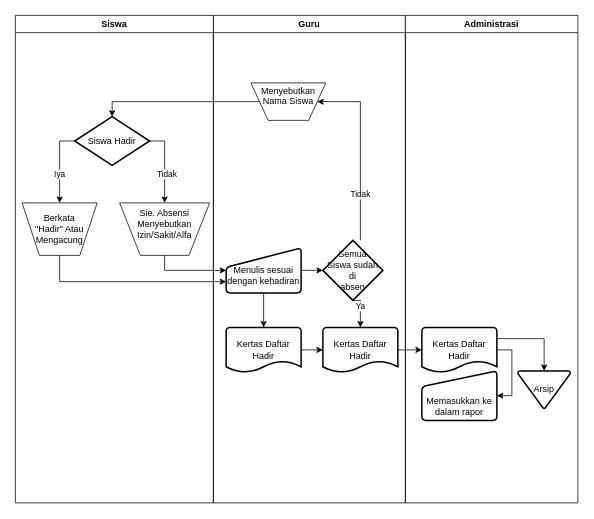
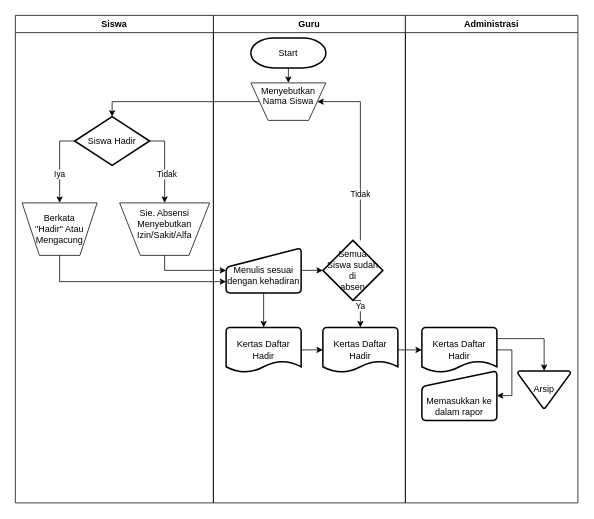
+ <mxCell id="5" value="Start" style="strokeWidth=2;html=1;shape=mxgraph.flowchart.terminator;whiteSpace=wrap;" vertex="1" parent="3"><mxGeometry x="50" y="30" width="100" height="40" as="geometry" /></mxCell>
+ <mxCell id="4" style="edgeStyle=orthogonalEdgeStyle;rounded=0;orthogonalLoop=1;jettySize=auto;html=1;exitX=0.5;exitY=1;exitDx=0;exitDy=0;exitPerimeter=0;entryX=0.5;entryY=0;entryDx=0;entryDy=0;" edge="1" parent="3" source="5" target="6"><mxGeometry relative="1" as="geometry" /></mxCell>
